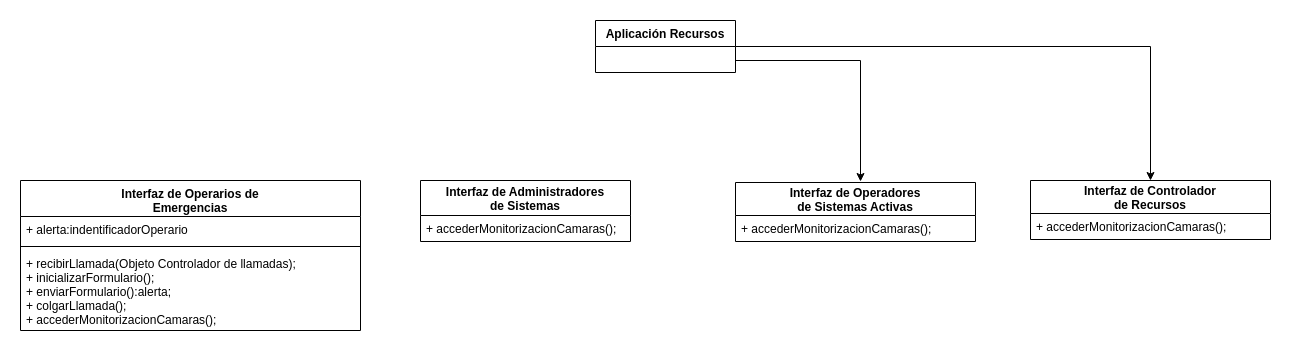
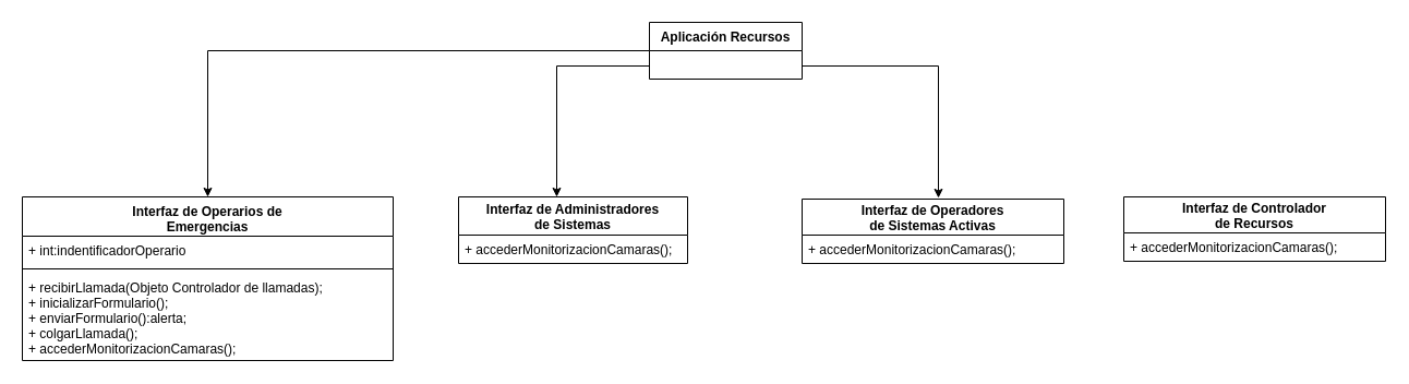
+ <mxCell id="2" style="edgeStyle=orthogonalEdgeStyle;rounded=0;orthogonalLoop=1;jettySize=auto;html=1;entryX=0.5;entryY=0;entryDx=0;entryDy=0;" parent="1" source="6" target="7" edge="1"><mxGeometry relative="1" as="geometry" /></mxCell>
- <mxCell id="5" style="edgeStyle=orthogonalEdgeStyle;rounded=0;orthogonalLoop=1;jettySize=auto;html=1;entryX=0.5;entryY=0;entryDx=0;entryDy=0;" edge="1" parent="1" source="6" target="15"><mxGeometry relative="1" as="geometry" /></mxCell>
+ <mxCell id="4" style="edgeStyle=orthogonalEdgeStyle;rounded=0;orthogonalLoop=1;jettySize=auto;html=1;" edge="1" parent="1" source="6" target="11"><mxGeometry relative="1" as="geometry"><Array as="points"><mxPoint x="510" y="60" /></Array></mxGeometry></mxCell>
- <mxCell id="8" value="+ alerta:indentificadorOperario" style="text;strokeColor=none;fillColor=none;align=left;verticalAlign=top;spacingLeft=4;spacingRight=4;overflow=hidden;rotatable=0;points=[[0,0.5],[1,0.5]];portConstraint=eastwest;" parent="7" vertex="1"><mxGeometry y="36" width="340" height="26" as="geometry" /></mxCell>
+ <mxCell id="8" value="+ int:indentificadorOperario" style="text;strokeColor=none;fillColor=none;align=left;verticalAlign=top;spacingLeft=4;spacingRight=4;overflow=hidden;rotatable=0;points=[[0,0.5],[1,0.5]];portConstraint=eastwest;" parent="7" vertex="1"><mxGeometry y="36" width="340" height="26" as="geometry" /></mxCell>
